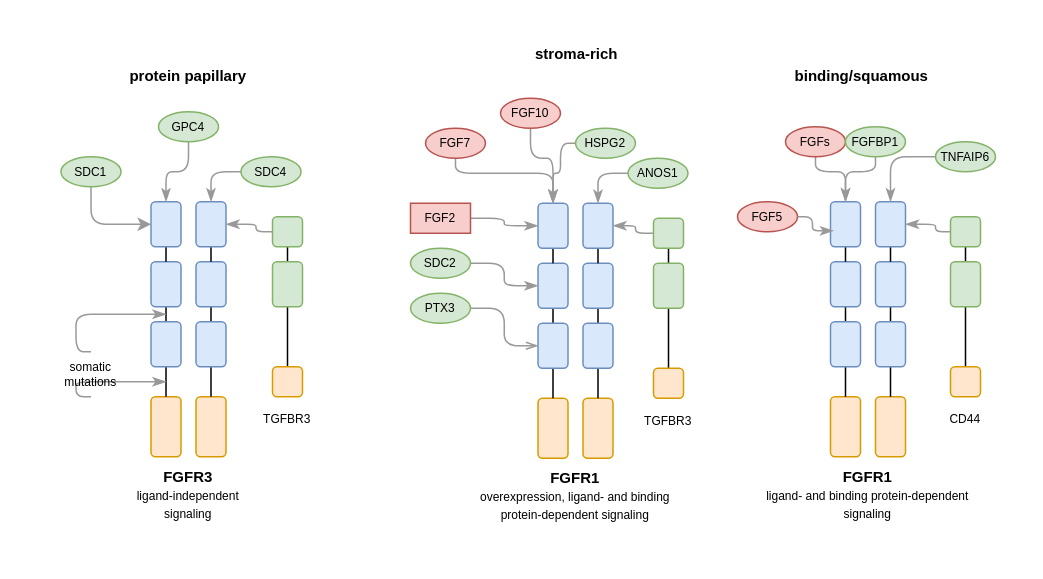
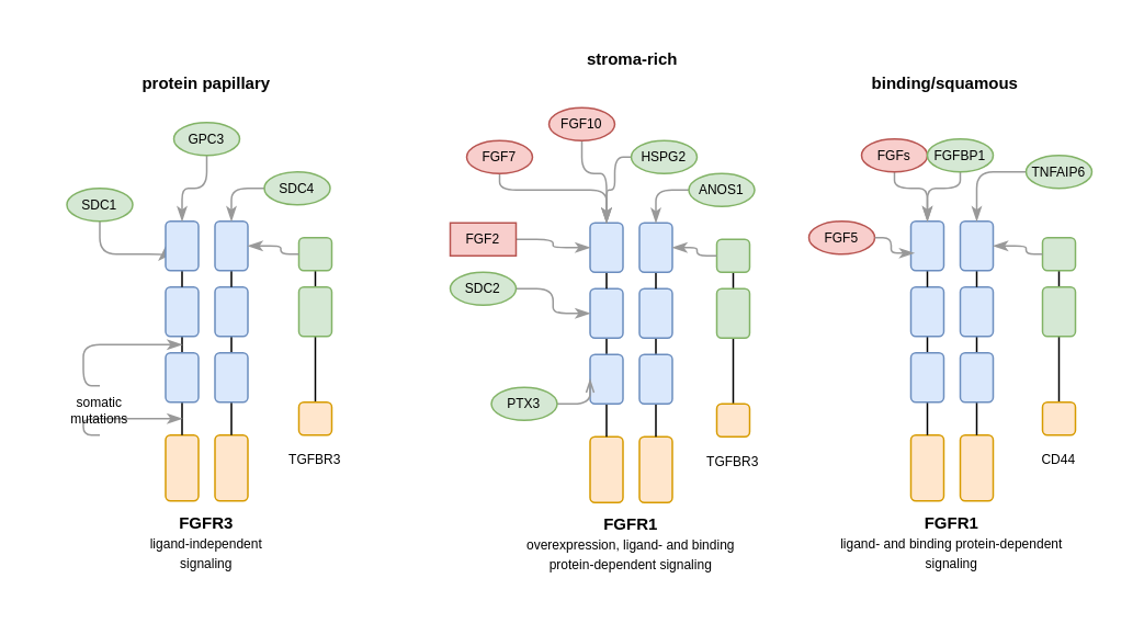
- <mxCell id="30" value="GPC4" style="ellipse;whiteSpace=wrap;html=1;fontSize=8;fillColor=#d5e8d4;strokeColor=#82b366;" parent="2" vertex="1"><mxGeometry x="85" width="40" height="20" as="geometry" /></mxCell>
+ <mxCell id="30" value="GPC3" style="ellipse;whiteSpace=wrap;html=1;fontSize=8;fillColor=#d5e8d4;strokeColor=#82b366;" parent="2" vertex="1"><mxGeometry x="85" width="40" height="20" as="geometry" /></mxCell>
- <mxCell id="4" value="SDC1" style="ellipse;whiteSpace=wrap;html=1;fontSize=8;fillColor=#d5e8d4;strokeColor=#82b366;" parent="2" vertex="1"><mxGeometry x="20" y="30" width="40" height="20" as="geometry" /></mxCell>
+ <mxCell id="4" value="SDC1" style="ellipse;whiteSpace=wrap;html=1;fontSize=8;fillColor=#d5e8d4;strokeColor=#82b366;" parent="2" vertex="1"><mxGeometry x="20" y="40" width="40" height="20" as="geometry" /></mxCell>
- <mxCell id="68" value="PTX3" style="ellipse;whiteSpace=wrap;html=1;fontSize=8;fillColor=#d5e8d4;strokeColor=#82b366;" parent="38" vertex="1"><mxGeometry y="130" width="40" height="20" as="geometry" /></mxCell>
+ <mxCell id="68" value="PTX3" style="ellipse;whiteSpace=wrap;html=1;fontSize=8;fillColor=#d5e8d4;strokeColor=#82b366;" parent="38" vertex="1"><mxGeometry x="25" y="170" width="40" height="20" as="geometry" /></mxCell>
